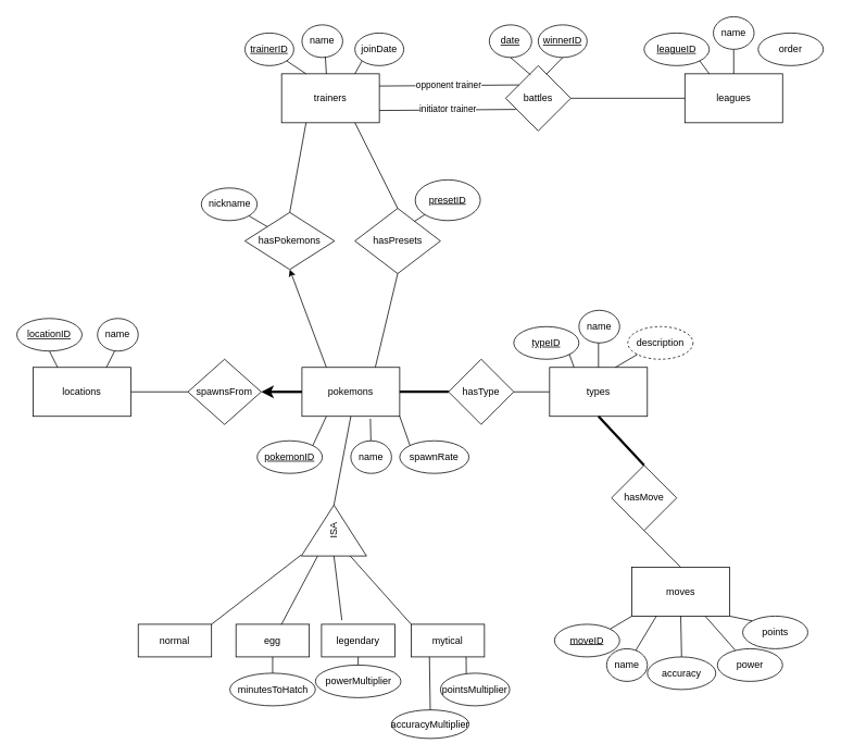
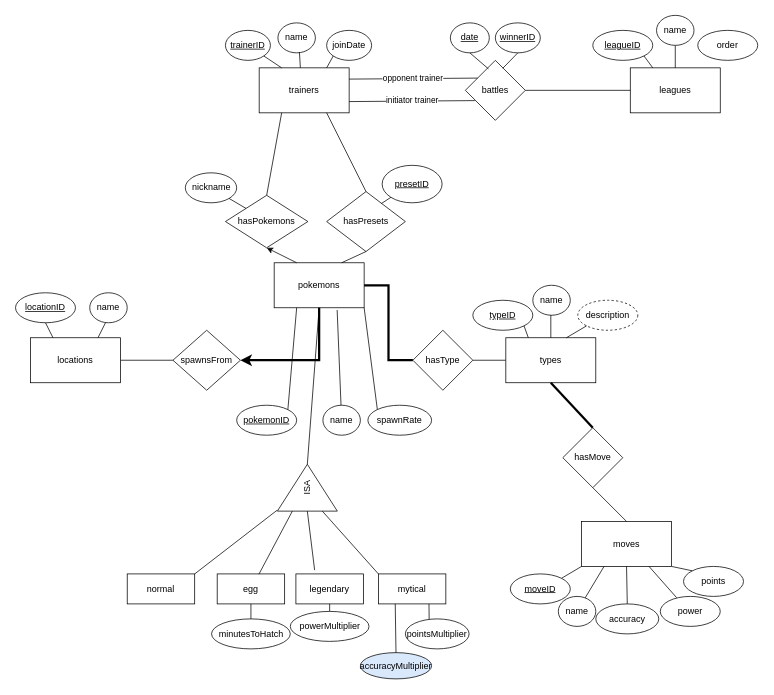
- <mxCell id="8" value="pokemons" style="rounded=0;whiteSpace=wrap;html=1;" parent="1" vertex="1"><mxGeometry x="370" y="450" width="120" height="60" as="geometry" /></mxCell>
+ <mxCell id="8" value="pokemons" style="rounded=0;whiteSpace=wrap;html=1;" parent="1" vertex="1"><mxGeometry x="365" y="350" width="120" height="60" as="geometry" /></mxCell>
- <mxCell id="61" value="accuracyMultiplier" style="ellipse;whiteSpace=wrap;html=1;" parent="1" vertex="1"><mxGeometry x="480" y="870" width="95" height="35" as="geometry" /></mxCell>
+ <mxCell id="61" value="accuracyMultiplier" style="ellipse;whiteSpace=wrap;html=1;fillColor=#dae8fc;" parent="1" vertex="1"><mxGeometry x="480" y="870" width="95" height="35" as="geometry" /></mxCell>
